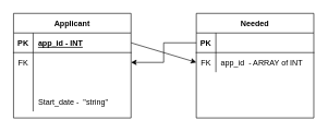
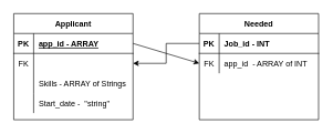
+ <mxCell id="5" value="Job_id - INT" style="shape=partialRectangle;connectable=0;fillColor=none;top=0;left=0;bottom=0;right=0;align=left;spacingLeft=6;fontStyle=1;overflow=hidden;" vertex="1" parent="3"><mxGeometry x="30" width="150" height="30" as="geometry"><mxRectangle width="150" height="30" as="alternateBounds" /></mxGeometry></mxCell>
- <mxCell id="17" value="app_id - INT" style="shape=partialRectangle;connectable=0;fillColor=none;top=0;left=0;bottom=0;right=0;align=left;spacingLeft=6;fontStyle=5;overflow=hidden;" vertex="1" parent="15"><mxGeometry x="30" width="150" height="30" as="geometry"><mxRectangle width="150" height="30" as="alternateBounds" /></mxGeometry></mxCell>
+ <mxCell id="17" value="app_id - ARRAY" style="shape=partialRectangle;connectable=0;fillColor=none;top=0;left=0;bottom=0;right=0;align=left;spacingLeft=6;fontStyle=5;overflow=hidden;" vertex="1" parent="15"><mxGeometry x="30" width="150" height="30" as="geometry"><mxRectangle width="150" height="30" as="alternateBounds" /></mxGeometry></mxCell>
+ <mxCell id="22" value="Skills - ARRAY of Strings" style="shape=partialRectangle;connectable=0;fillColor=none;top=0;left=0;bottom=0;right=0;align=left;spacingLeft=6;overflow=hidden;" vertex="1" parent="20"><mxGeometry x="30" width="150" height="30" as="geometry"><mxRectangle width="150" height="30" as="alternateBounds" /></mxGeometry></mxCell>
